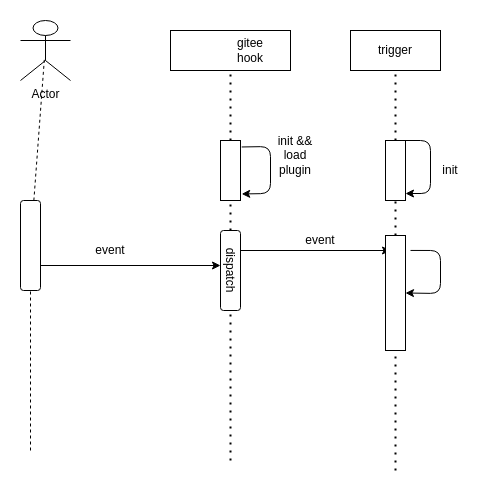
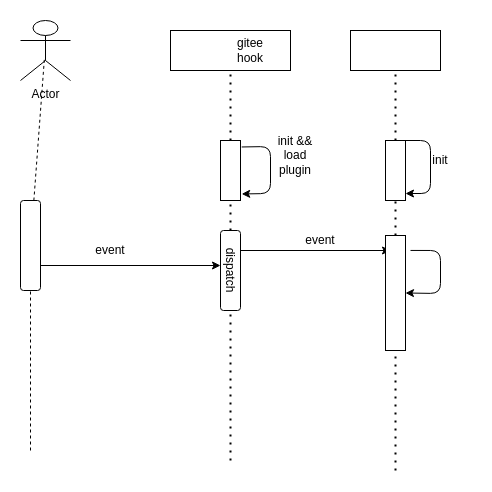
- <mxCell id="13" value="trigger" style="text;html=1;strokeColor=none;fillColor=none;align=center;verticalAlign=middle;whiteSpace=wrap;rounded=0;" vertex="1" parent="1"><mxGeometry x="375" y="40" width="40" height="20" as="geometry" /></mxCell>
- <mxCell id="25" value="init" style="text;html=1;strokeColor=none;fillColor=none;align=center;verticalAlign=middle;whiteSpace=wrap;rounded=0;" vertex="1" parent="1"><mxGeometry x="430" y="160" width="40" height="20" as="geometry" /></mxCell>
+ <mxCell id="25" value="init" style="text;html=1;strokeColor=none;fillColor=none;align=center;verticalAlign=middle;whiteSpace=wrap;rounded=0;" vertex="1" parent="1"><mxGeometry x="420" y="150" width="40" height="20" as="geometry" /></mxCell>
